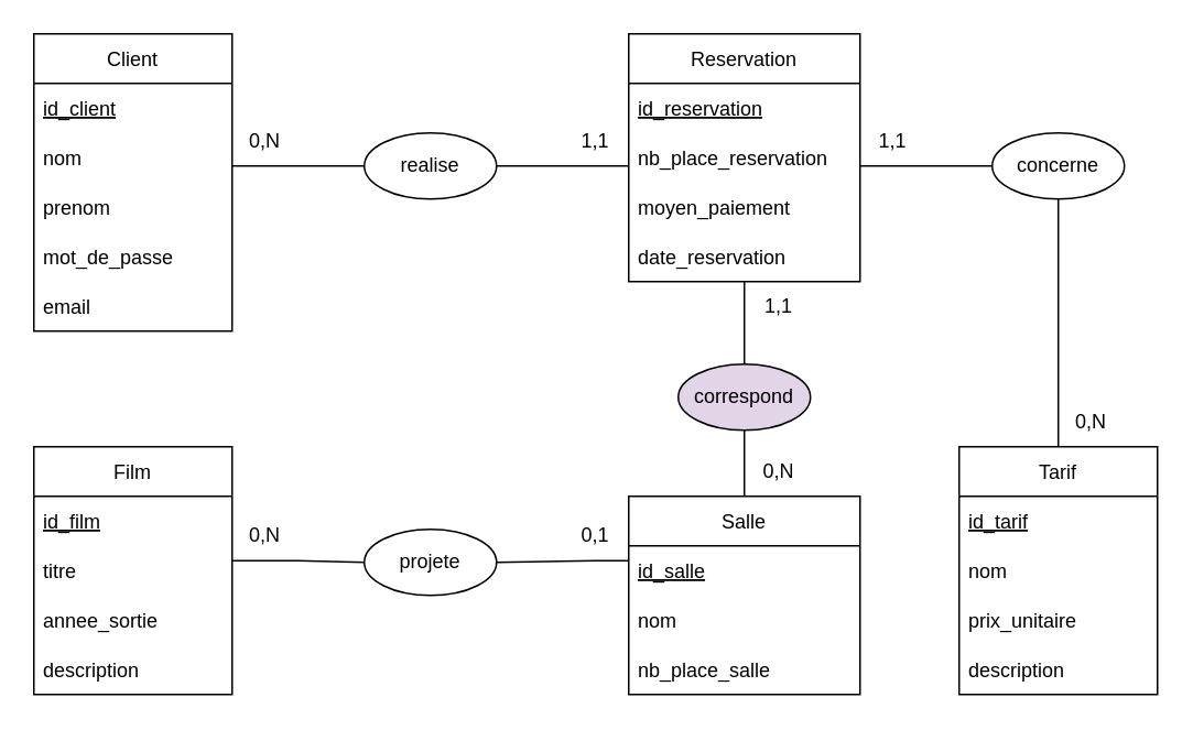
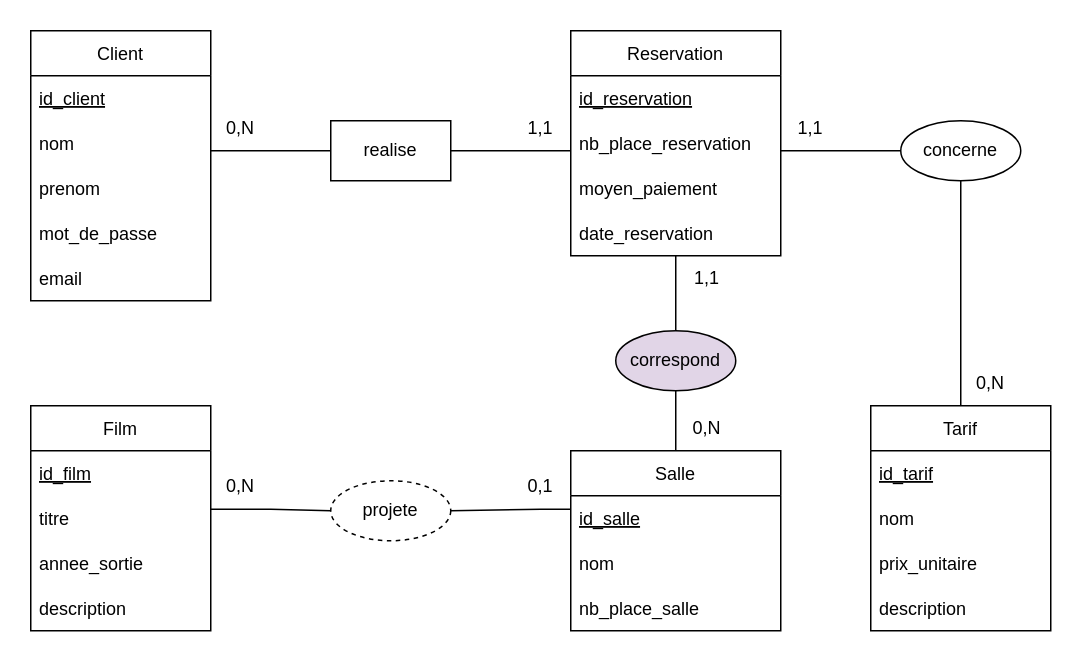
- <mxCell id="9" value="realise" style="ellipse;whiteSpace=wrap;html=1;" parent="1" vertex="1"><mxGeometry x="220" y="80" width="80" height="40" as="geometry" /></mxCell>
+ <mxCell id="9" value="realise" style="whiteSpace=wrap;html=1;rounded=0;" parent="1" vertex="1"><mxGeometry x="220" y="80" width="80" height="40" as="geometry" /></mxCell>
- <mxCell id="35" value="projete" style="ellipse;whiteSpace=wrap;html=1;" parent="1" vertex="1"><mxGeometry x="220" y="320" width="80" height="40" as="geometry" /></mxCell>
+ <mxCell id="35" value="projete" style="ellipse;whiteSpace=wrap;html=1;dashed=1;" parent="1" vertex="1"><mxGeometry x="220" y="320" width="80" height="40" as="geometry" /></mxCell>
